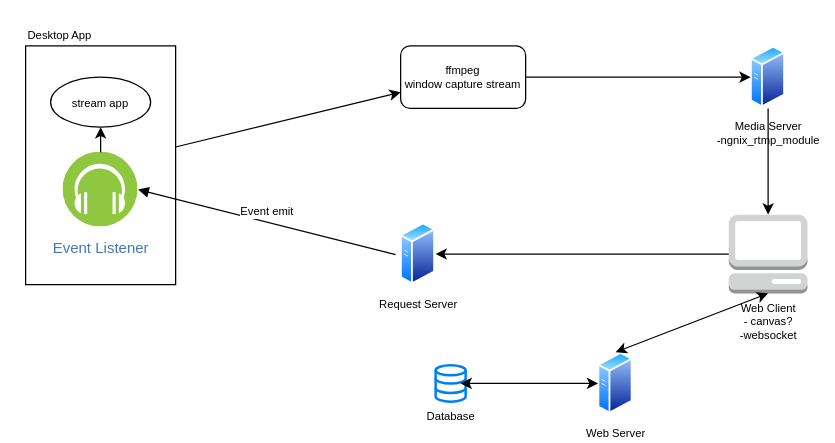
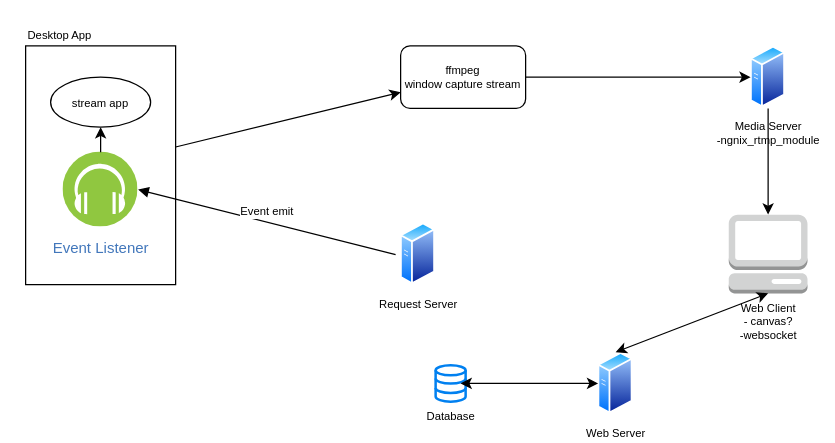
- <mxCell id="13" value="" style="endArrow=classic;html=1;fontSize=9;exitX=0;exitY=0.5;exitDx=0;exitDy=0;exitPerimeter=0;" edge="1" parent="1" source="10" target="12"><mxGeometry width="50" height="50" relative="1" as="geometry"><mxPoint x="580" y="251" as="sourcePoint" /><mxPoint x="630" y="201" as="targetPoint" /></mxGeometry></mxCell>
